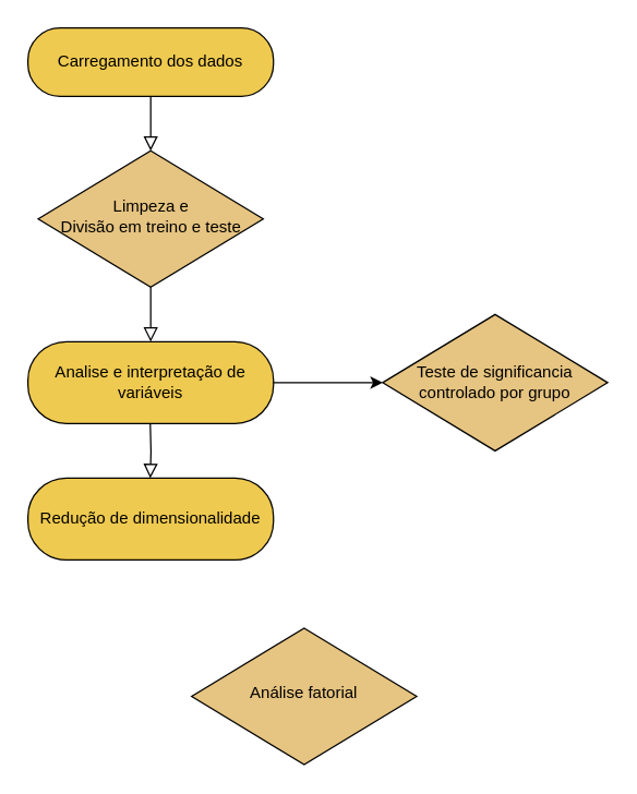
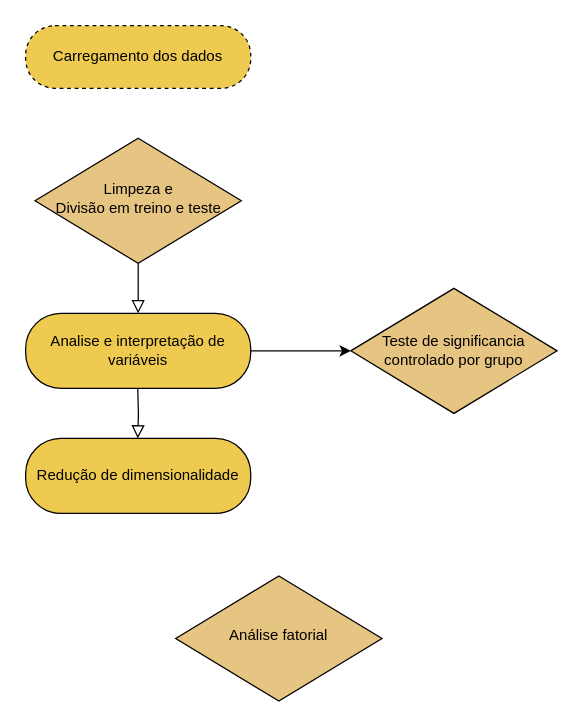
- <mxCell id="3" value="Carregamento dos dados" style="rounded=1;whiteSpace=wrap;html=1;fontSize=12;glass=0;strokeWidth=1;shadow=0;arcSize=47;fillColor=#efca50;" parent="1" vertex="1"><mxGeometry x="20" y="20" width="180" height="50" as="geometry" /></mxCell>
+ <mxCell id="3" value="Carregamento dos dados" style="rounded=1;whiteSpace=wrap;html=1;fontSize=12;glass=0;strokeWidth=1;shadow=0;arcSize=47;fillColor=#efca50;dashed=1;" parent="1" vertex="1"><mxGeometry x="20" y="20" width="180" height="50" as="geometry" /></mxCell>
- <mxCell id="2" value="" style="rounded=0;html=1;jettySize=auto;orthogonalLoop=1;fontSize=11;endArrow=block;endFill=0;endSize=8;strokeWidth=1;shadow=0;labelBackgroundColor=none;edgeStyle=orthogonalEdgeStyle;" parent="1" source="3" target="4" edge="1"><mxGeometry relative="1" as="geometry" /></mxCell>
